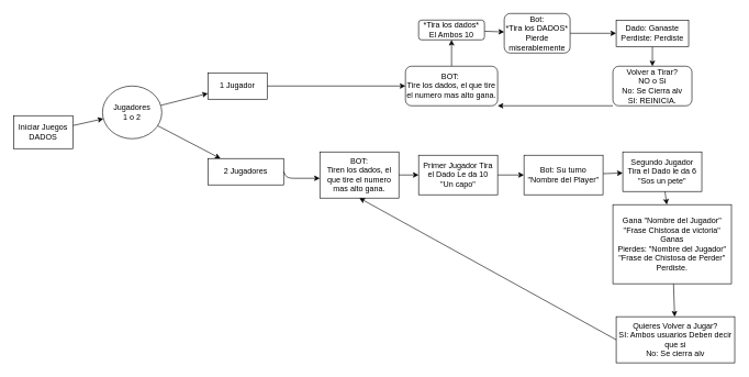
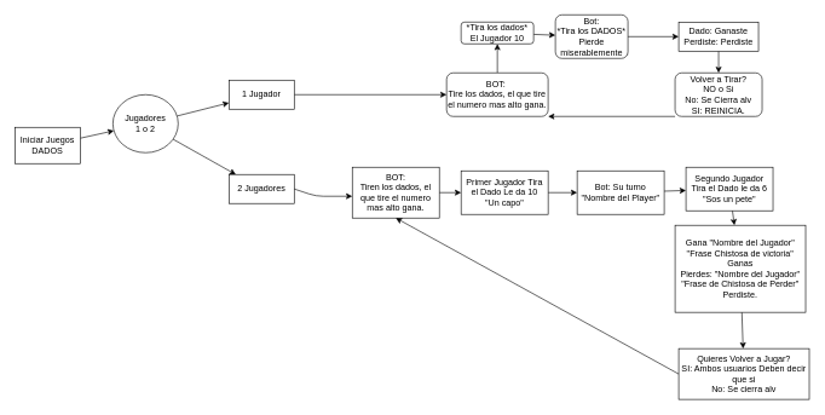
- <mxCell id="13" value="*Tira los dados*&lt;br&gt;El Ambos 10" style="whiteSpace=wrap;html=1;rounded=1;" vertex="1" parent="1"><mxGeometry x="635" y="30" width="100" height="30" as="geometry" /></mxCell>
+ <mxCell id="13" value="*Tira los dados*&lt;br&gt;El Jugador 10" style="whiteSpace=wrap;html=1;rounded=1;" vertex="1" parent="1"><mxGeometry x="635" y="30" width="100" height="30" as="geometry" /></mxCell>
- <mxCell id="9" value="2 Jugadores&lt;br&gt;" style="whiteSpace=wrap;html=1;" vertex="1" parent="1"><mxGeometry x="315" y="240" width="115" height="40" as="geometry" /></mxCell>
+ <mxCell id="9" value="2 Jugadores&lt;br&gt;" style="whiteSpace=wrap;html=1;" vertex="1" parent="1"><mxGeometry x="315" y="240" width="90" height="40" as="geometry" /></mxCell>
